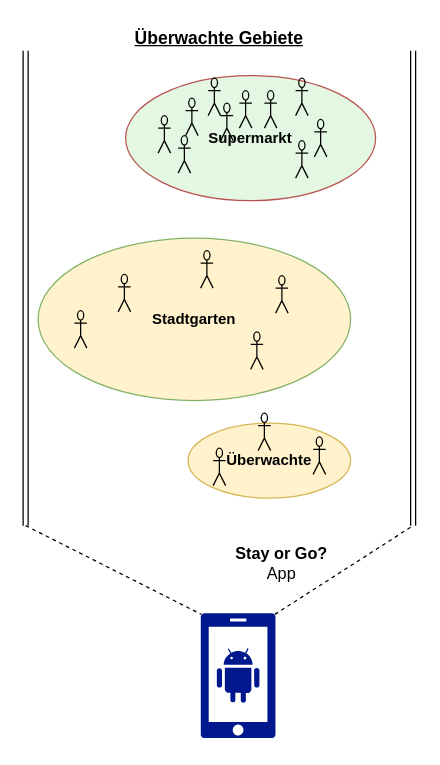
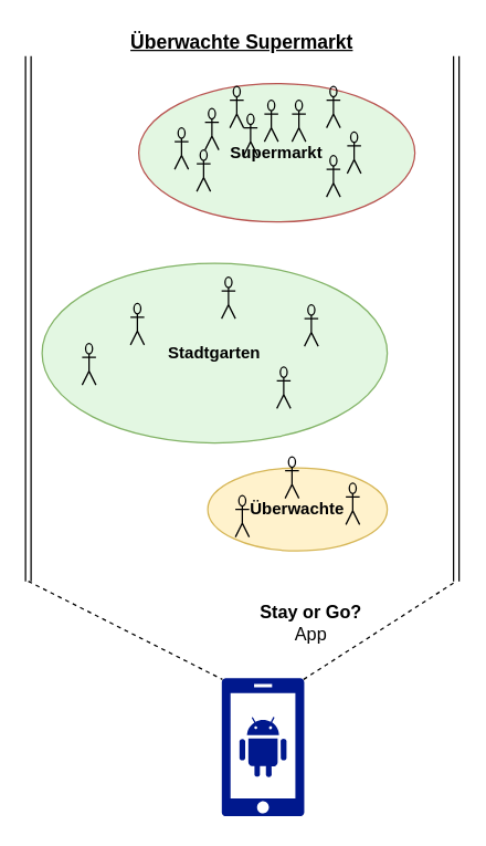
- <mxCell id="28" value="&lt;b&gt;&lt;u&gt;&lt;font style=&quot;font-size: 14px&quot;&gt;Überwachte Gebiete&lt;/font&gt;&lt;/u&gt;&lt;/b&gt;" style="text;html=1;strokeColor=none;fillColor=none;align=center;verticalAlign=middle;whiteSpace=wrap;rounded=0;" vertex="1" parent="1"><mxGeometry x="20" y="20" width="310" height="20" as="geometry" /></mxCell>
+ <mxCell id="28" value="&lt;b&gt;&lt;u&gt;&lt;font style=&quot;font-size: 14px&quot;&gt;Überwachte Supermarkt&lt;/font&gt;&lt;/u&gt;&lt;/b&gt;" style="text;html=1;strokeColor=none;fillColor=none;align=center;verticalAlign=middle;whiteSpace=wrap;rounded=0;" vertex="1" parent="1"><mxGeometry x="20" y="20" width="310" height="20" as="geometry" /></mxCell>
- <mxCell id="8" value="&lt;b&gt;Stadtgarten&lt;/b&gt;" style="ellipse;whiteSpace=wrap;html=1;strokeColor=#82b366;fillColor=#fff2cc;" vertex="1" parent="7"><mxGeometry width="250" height="130" as="geometry" /></mxCell>
+ <mxCell id="8" value="&lt;b&gt;Stadtgarten&lt;/b&gt;" style="ellipse;whiteSpace=wrap;html=1;strokeColor=#82b366;fillColor=#E3F7E2;" vertex="1" parent="7"><mxGeometry width="250" height="130" as="geometry" /></mxCell>
